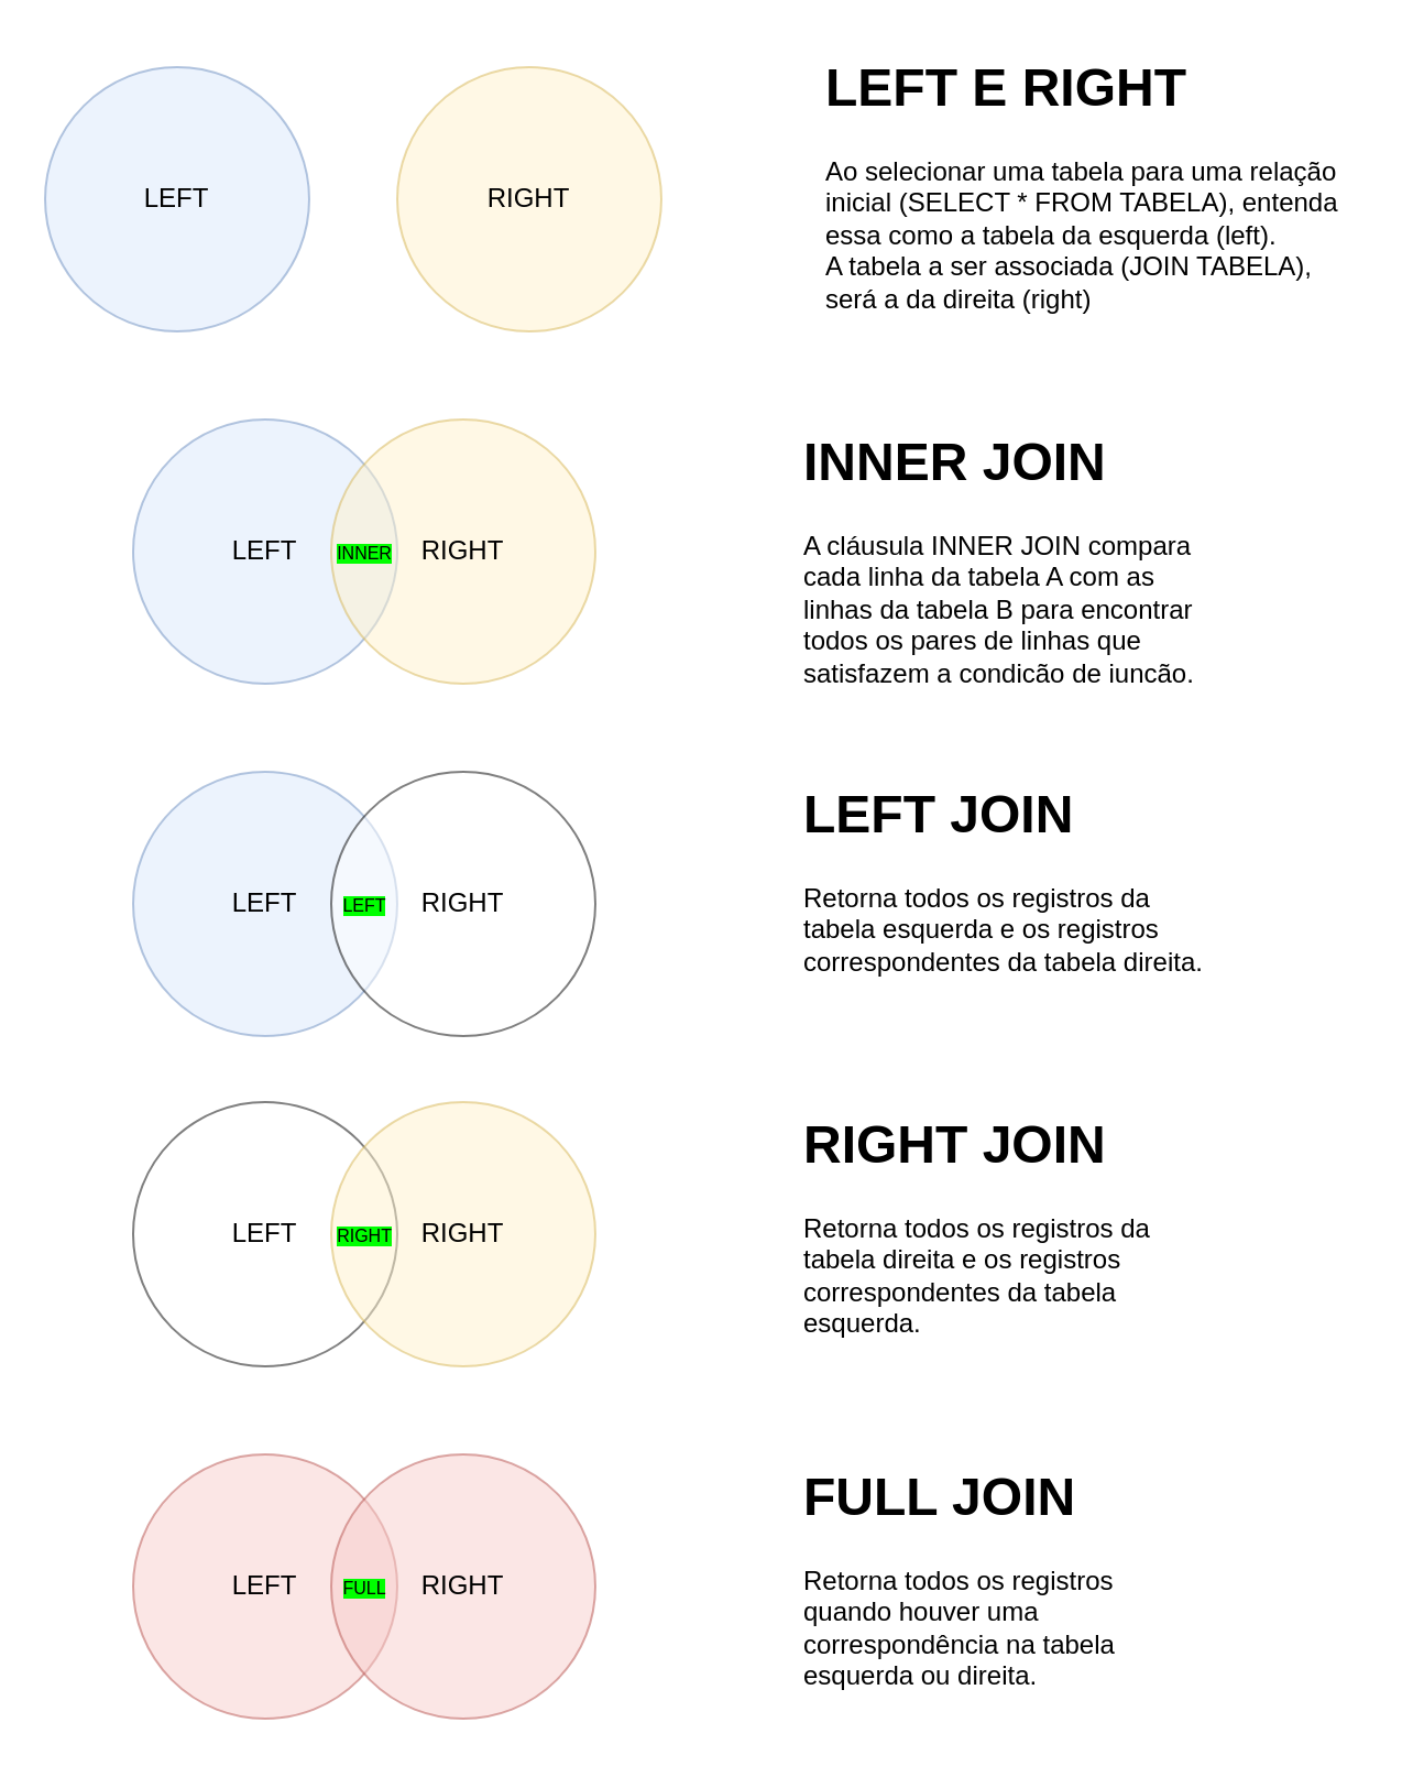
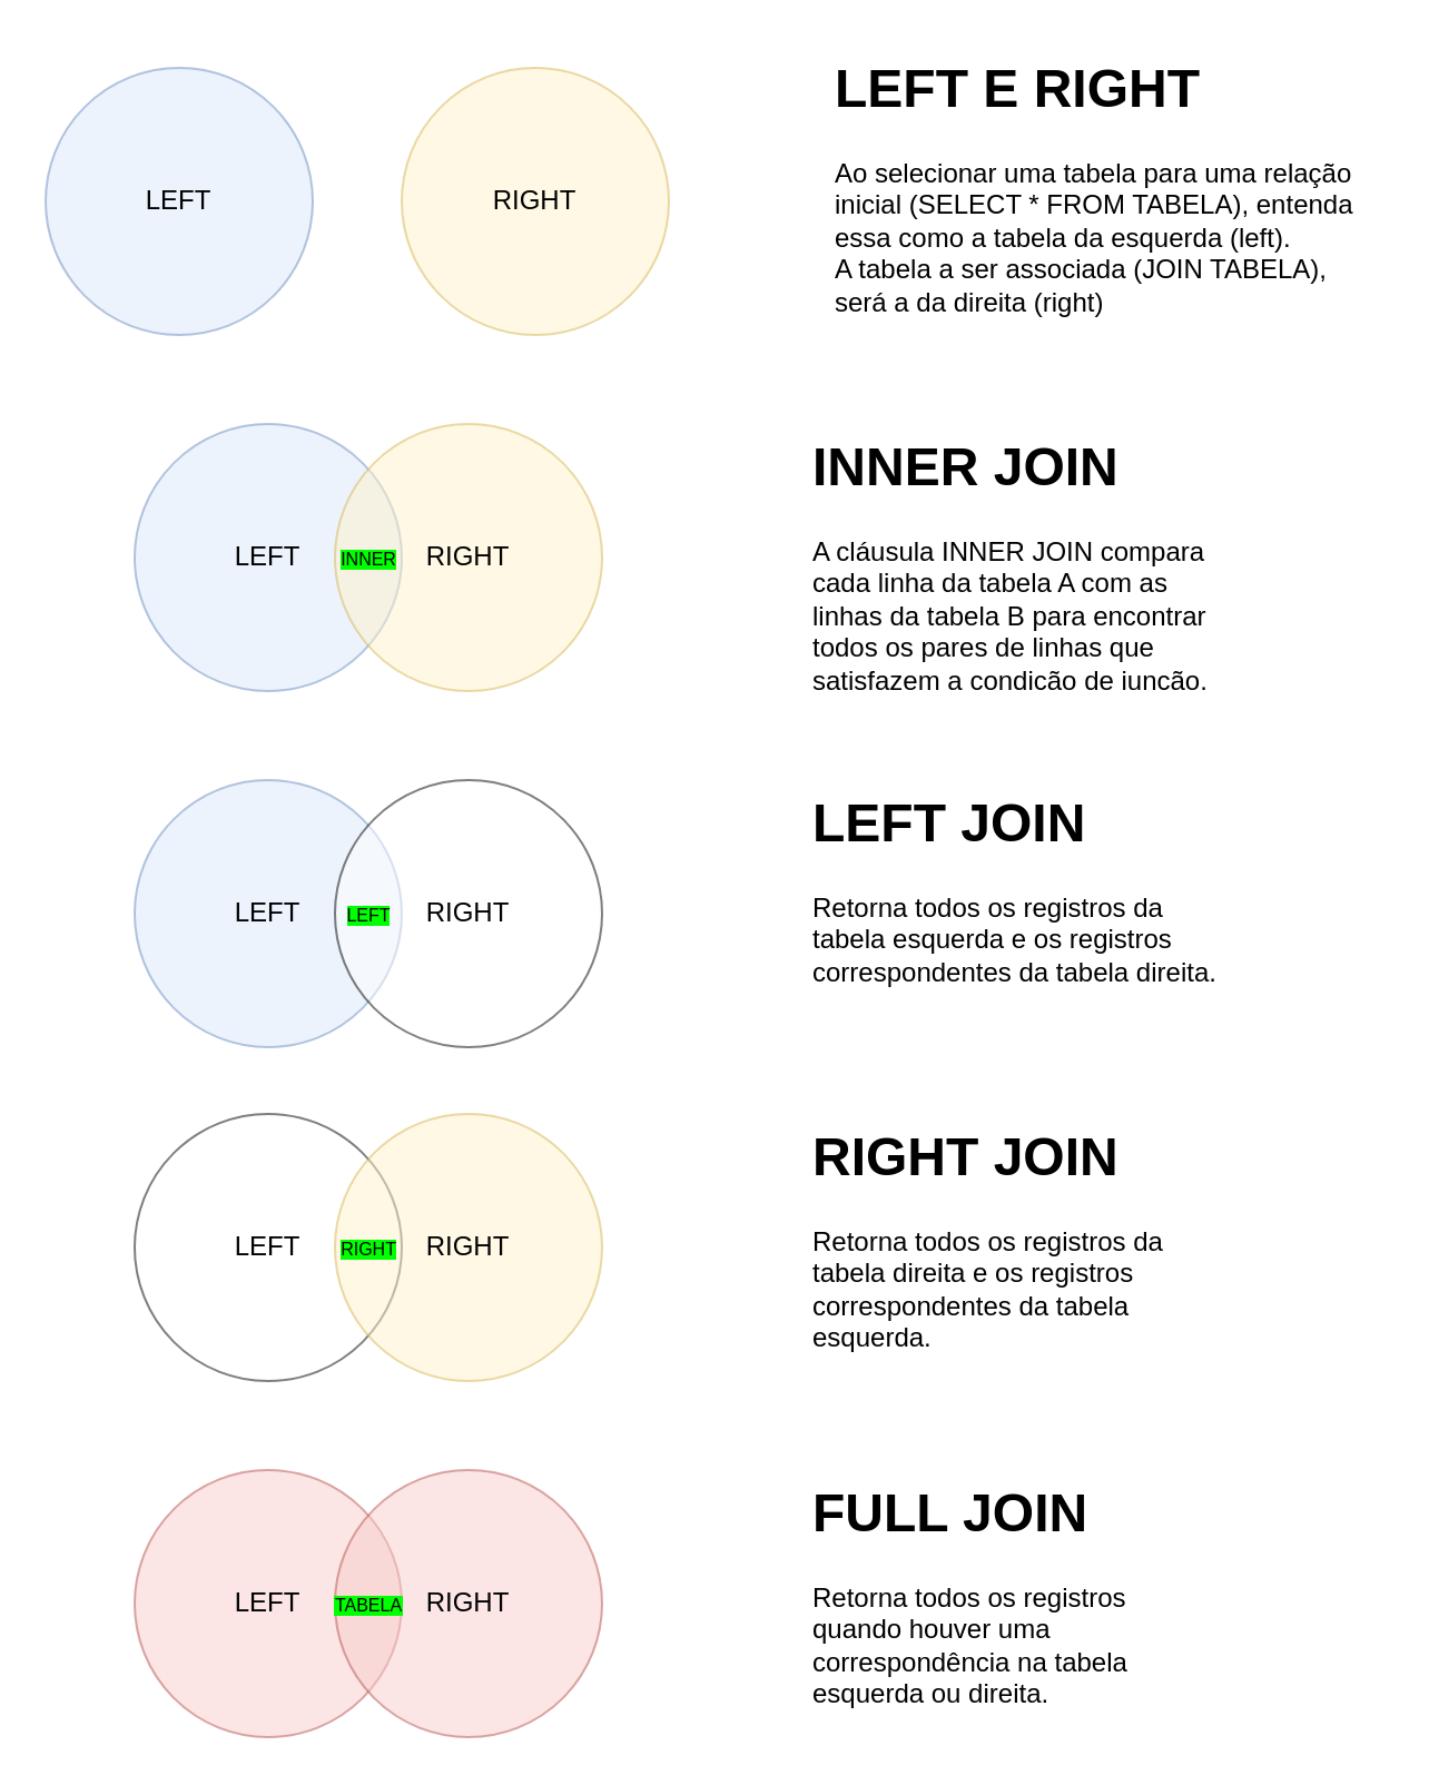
- <mxCell id="15" value="&lt;span style=&quot;font-size: 8px; background-color: rgb(0, 255, 0);&quot;&gt;FULL&lt;/span&gt;" style="text;html=1;align=center;verticalAlign=middle;resizable=0;points=[];autosize=1;strokeColor=none;fillColor=none;" vertex="1" parent="1"><mxGeometry x="145" y="705" width="40" height="30" as="geometry" /></mxCell>
+ <mxCell id="15" value="&lt;span style=&quot;font-size: 8px; background-color: rgb(0, 255, 0);&quot;&gt;TABELA&lt;/span&gt;" style="text;html=1;align=center;verticalAlign=middle;resizable=0;points=[];autosize=1;strokeColor=none;fillColor=none;" vertex="1" parent="1"><mxGeometry x="145" y="705" width="40" height="30" as="geometry" /></mxCell>
